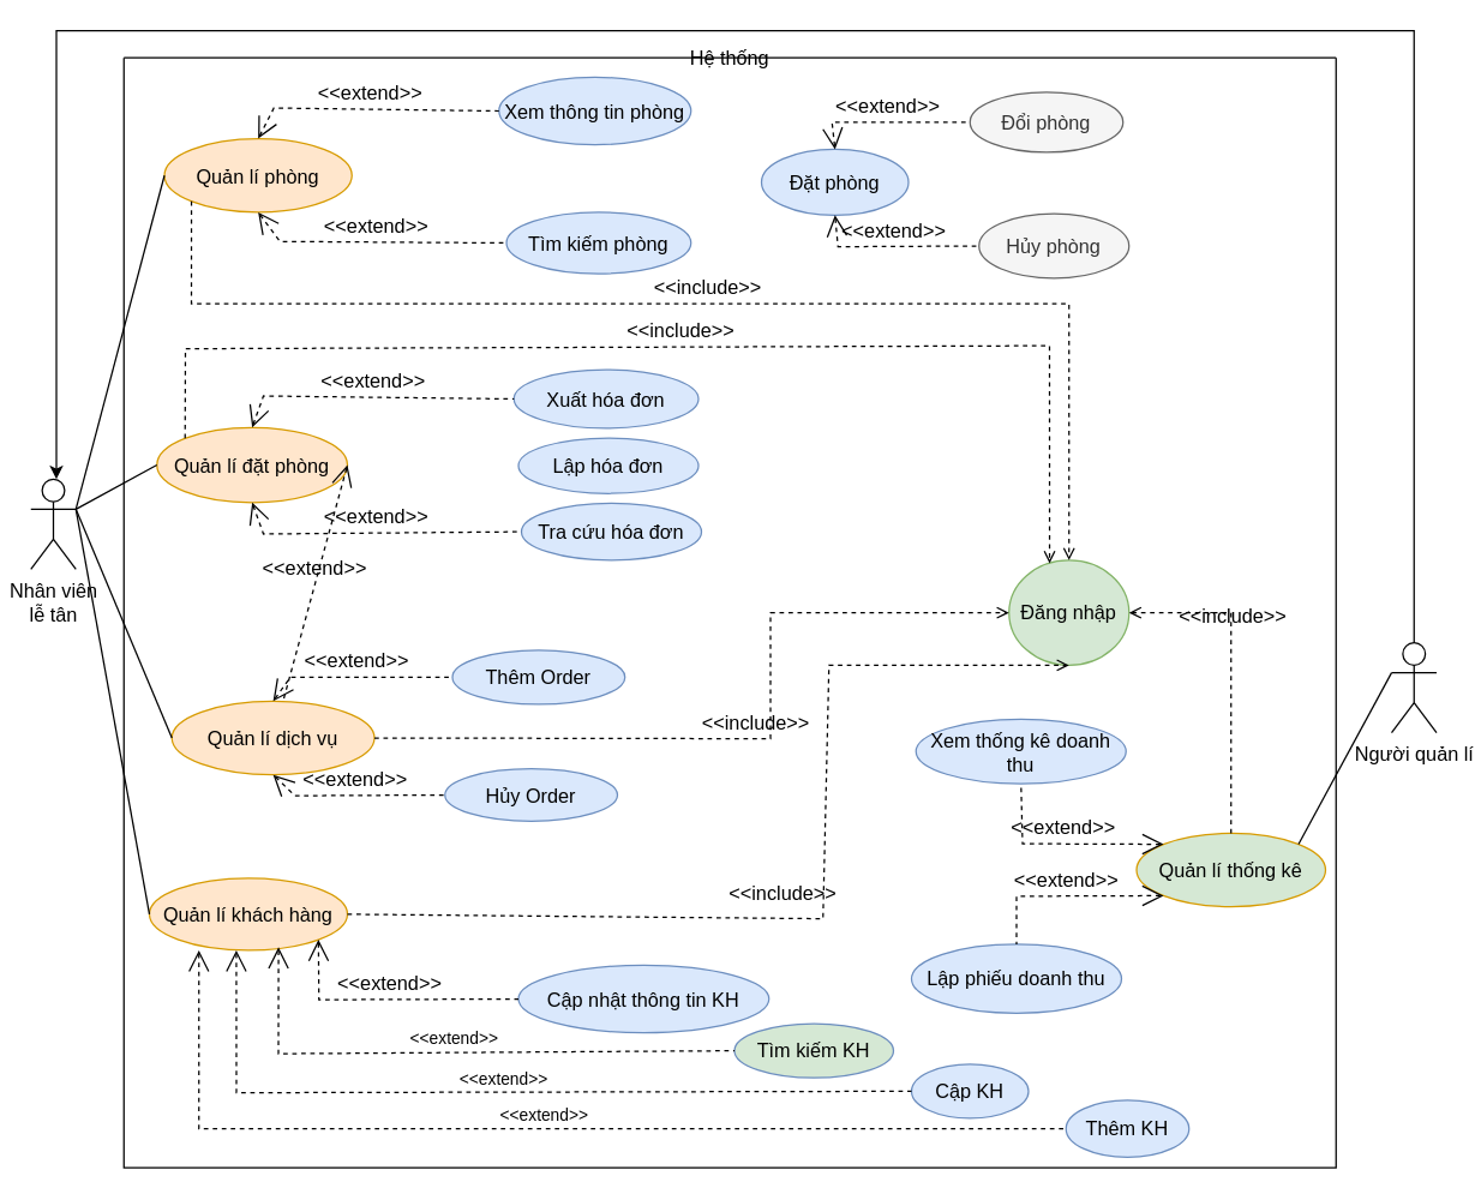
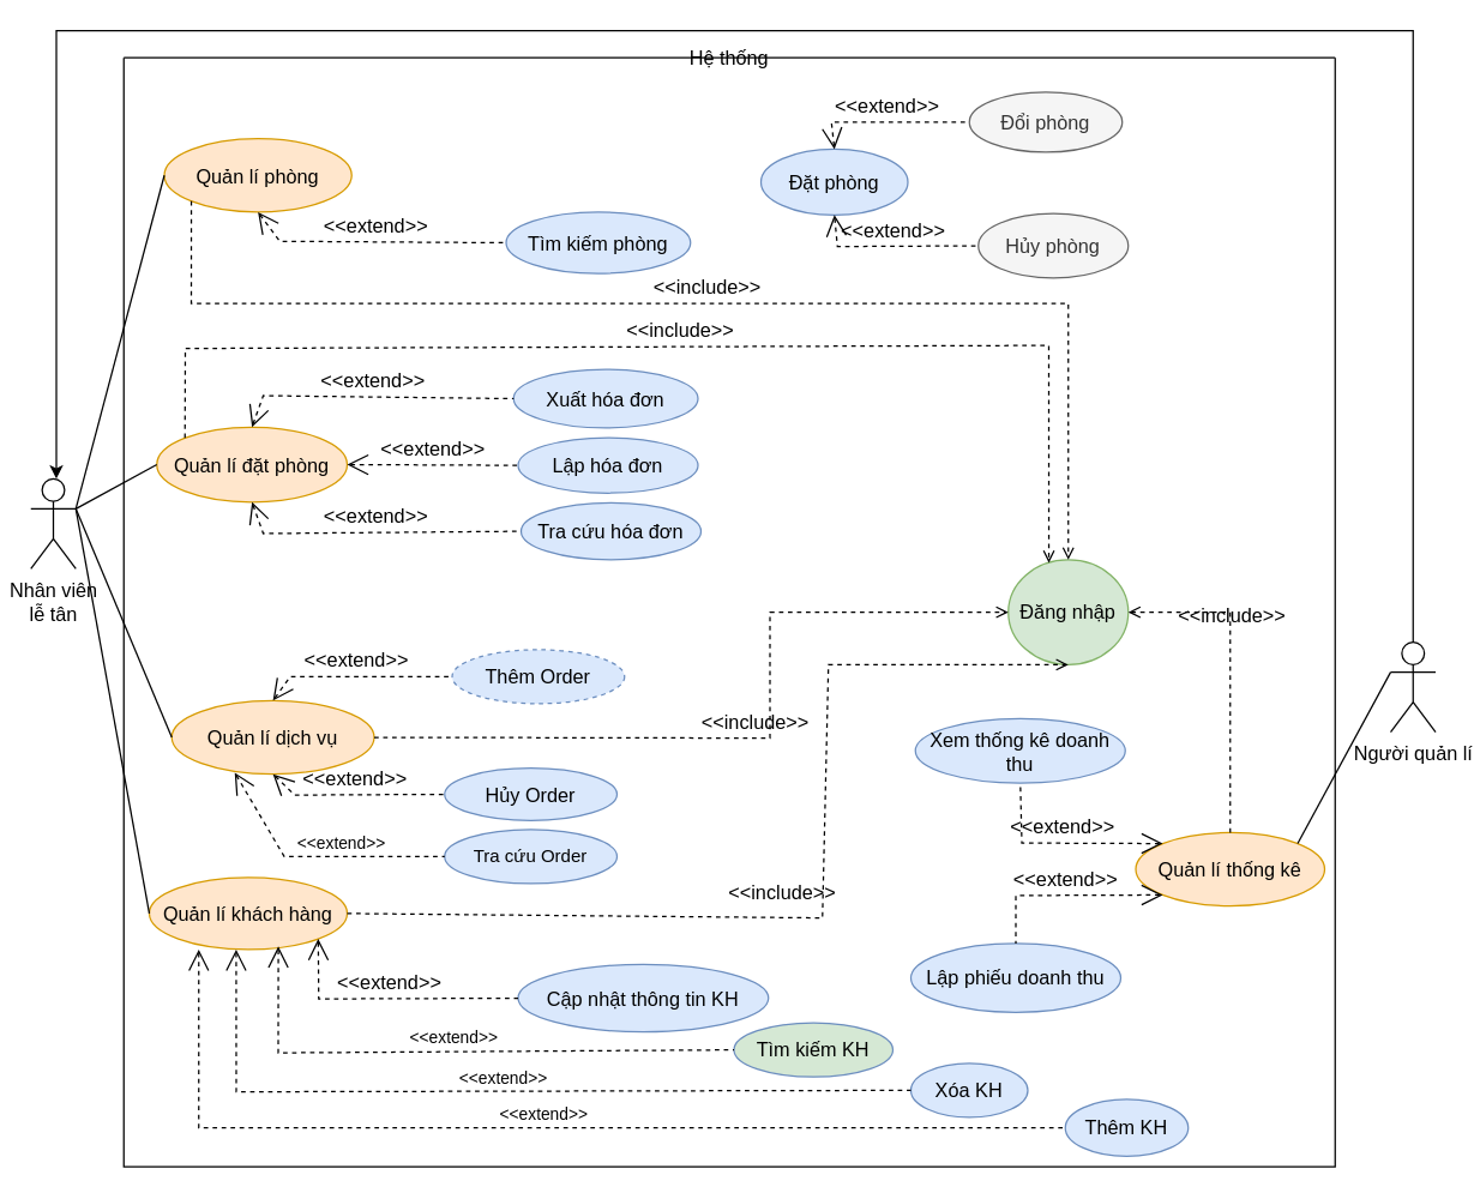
- <mxCell id="12" value="&amp;lt;&amp;lt;extend&amp;gt;&amp;gt;" style="edgeStyle=none;html=1;startArrow=open;endArrow=none;startSize=12;verticalAlign=bottom;dashed=1;labelBackgroundColor=none;rounded=0;entryX=0;entryY=0.5;entryDx=0;entryDy=0;exitX=0.5;exitY=0;exitDx=0;exitDy=0;fontStyle=0;fontSize=13;" parent="2" source="3" target="7" edge="1"><mxGeometry width="160" relative="1" as="geometry"><mxPoint x="220" y="211.5" as="sourcePoint" /><mxPoint x="380" y="211.5" as="targetPoint" /><Array as="points"><mxPoint x="100" y="33.5" /></Array></mxGeometry></mxCell>
- <mxCell id="7" value="Xem thông tin phòng" style="ellipse;whiteSpace=wrap;html=1;fillColor=#dae8fc;strokeColor=#6c8ebf;fontStyle=0;fontSize=13;" parent="2" vertex="1"><mxGeometry x="250" y="13" width="128" height="45" as="geometry" /></mxCell>
- <mxCell id="21" value="&amp;lt;&amp;lt;extend&amp;gt;&amp;gt;" style="edgeStyle=none;html=1;startArrow=open;endArrow=none;startSize=12;verticalAlign=bottom;dashed=1;labelBackgroundColor=none;rounded=0;exitX=1;exitY=0.5;exitDx=0;exitDy=0;fontStyle=0;fontSize=13;" parent="2" source="4" target="39" edge="1"><mxGeometry width="160" relative="1" as="geometry"><mxPoint x="216" y="175.5" as="sourcePoint" /><mxPoint x="376" y="175.5" as="targetPoint" /></mxGeometry></mxCell>
+ <mxCell id="21" value="&amp;lt;&amp;lt;extend&amp;gt;&amp;gt;" style="edgeStyle=none;html=1;startArrow=open;endArrow=none;startSize=12;verticalAlign=bottom;dashed=1;labelBackgroundColor=none;rounded=0;entryX=0;entryY=0.5;entryDx=0;entryDy=0;exitX=1;exitY=0.5;exitDx=0;exitDy=0;fontStyle=0;fontSize=13;" parent="2" source="4" target="18" edge="1"><mxGeometry width="160" relative="1" as="geometry"><mxPoint x="216" y="175.5" as="sourcePoint" /><mxPoint x="376" y="175.5" as="targetPoint" /></mxGeometry></mxCell>
- <mxCell id="40" value="Thêm Order" style="ellipse;whiteSpace=wrap;html=1;fillColor=#dae8fc;strokeColor=#6c8ebf;fontStyle=0;fontSize=13;" parent="2" vertex="1"><mxGeometry x="219" y="395" width="115" height="36" as="geometry" /></mxCell>
+ <mxCell id="40" value="Thêm Order" style="ellipse;whiteSpace=wrap;html=1;fillColor=#dae8fc;strokeColor=#6c8ebf;fontStyle=0;fontSize=13;dashed=1;" parent="2" vertex="1"><mxGeometry x="219" y="395" width="115" height="36" as="geometry" /></mxCell>
+ <mxCell id="46" value="&amp;lt;&amp;lt;extend&amp;gt;&amp;gt;" style="edgeStyle=none;html=1;startArrow=open;endArrow=none;startSize=12;verticalAlign=bottom;dashed=1;labelBackgroundColor=none;rounded=0;entryX=0;entryY=0.5;entryDx=0;entryDy=0;exitX=0.311;exitY=0.98;exitDx=0;exitDy=0;exitPerimeter=0;" edge="1" parent="2" source="39" target="45"><mxGeometry x="0.2" width="160" relative="1" as="geometry"><mxPoint x="165" y="563" as="sourcePoint" /><mxPoint x="325" y="563" as="targetPoint" /><Array as="points"><mxPoint x="107" y="533" /></Array><mxPoint as="offset" /></mxGeometry></mxCell>
+ <mxCell id="45" value="Tra cứu Order" style="ellipse;whiteSpace=wrap;html=1;fillColor=#dae8fc;strokeColor=#6c8ebf;" vertex="1" parent="2"><mxGeometry x="214" y="515" width="115" height="36" as="geometry" /></mxCell>
- <mxCell id="6" value="Quản lí thống kê" style="ellipse;whiteSpace=wrap;html=1;fillColor=#d5e8d4;strokeColor=#d79b00;fontStyle=0;fontSize=13;" parent="2" vertex="1"><mxGeometry x="675" y="517" width="126" height="49" as="geometry" /></mxCell>
+ <mxCell id="6" value="Quản lí thống kê" style="ellipse;whiteSpace=wrap;html=1;fillColor=#ffe6cc;strokeColor=#d79b00;fontStyle=0;fontSize=13;" parent="2" vertex="1"><mxGeometry x="675" y="517" width="126" height="49" as="geometry" /></mxCell>
- <mxCell id="35" value="Cập KH" style="ellipse;whiteSpace=wrap;html=1;fontSize=13;fillColor=#dae8fc;strokeColor=#6c8ebf;fontStyle=0" parent="2" vertex="1"><mxGeometry x="525" y="671" width="78" height="36" as="geometry" /></mxCell>
+ <mxCell id="35" value="Xóa KH" style="ellipse;whiteSpace=wrap;html=1;fontSize=13;fillColor=#dae8fc;strokeColor=#6c8ebf;fontStyle=0" parent="2" vertex="1"><mxGeometry x="525" y="671" width="78" height="36" as="geometry" /></mxCell>
